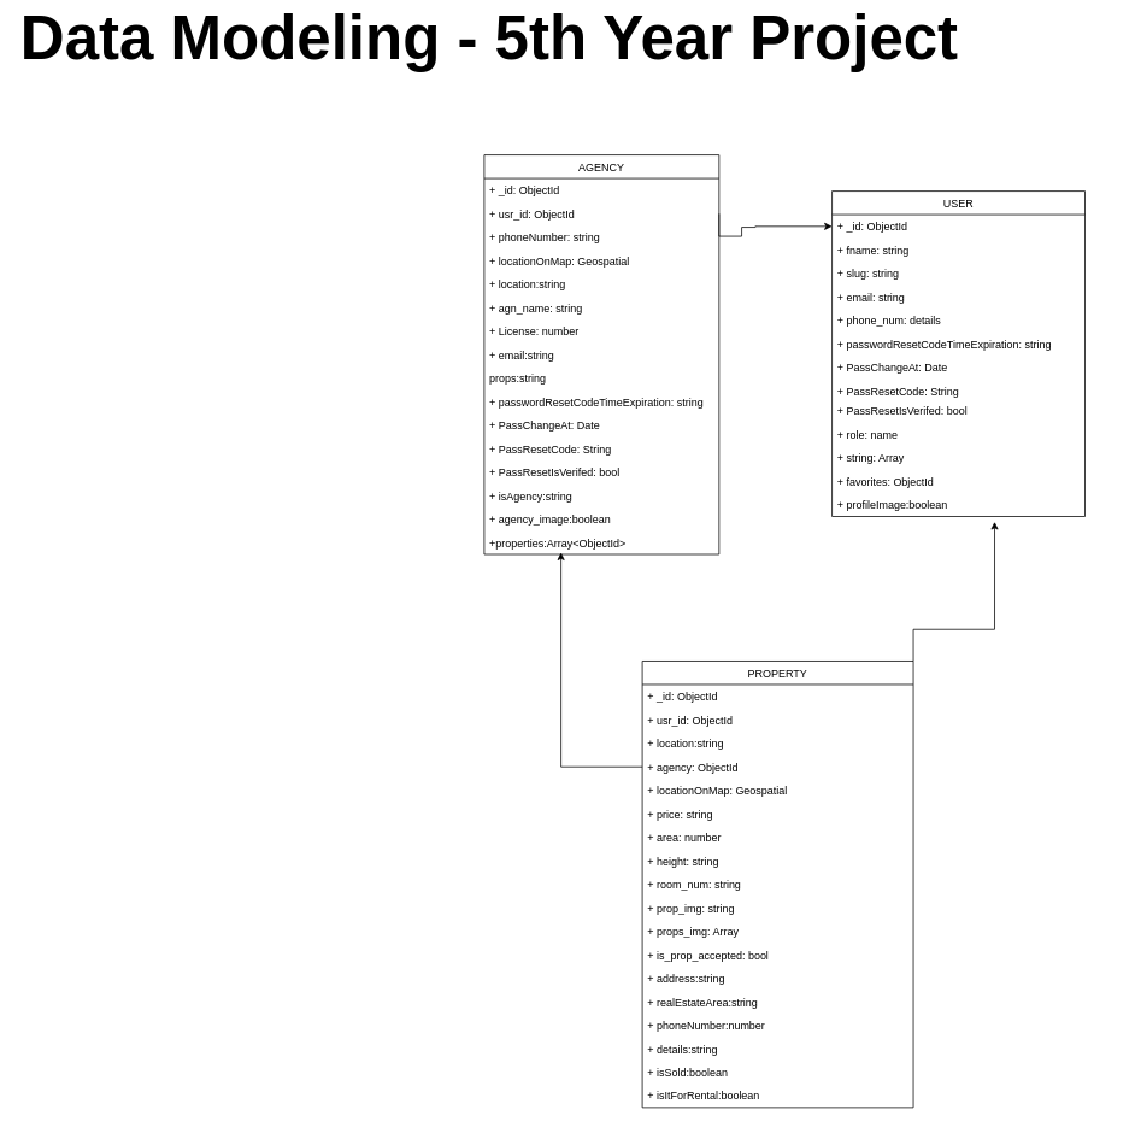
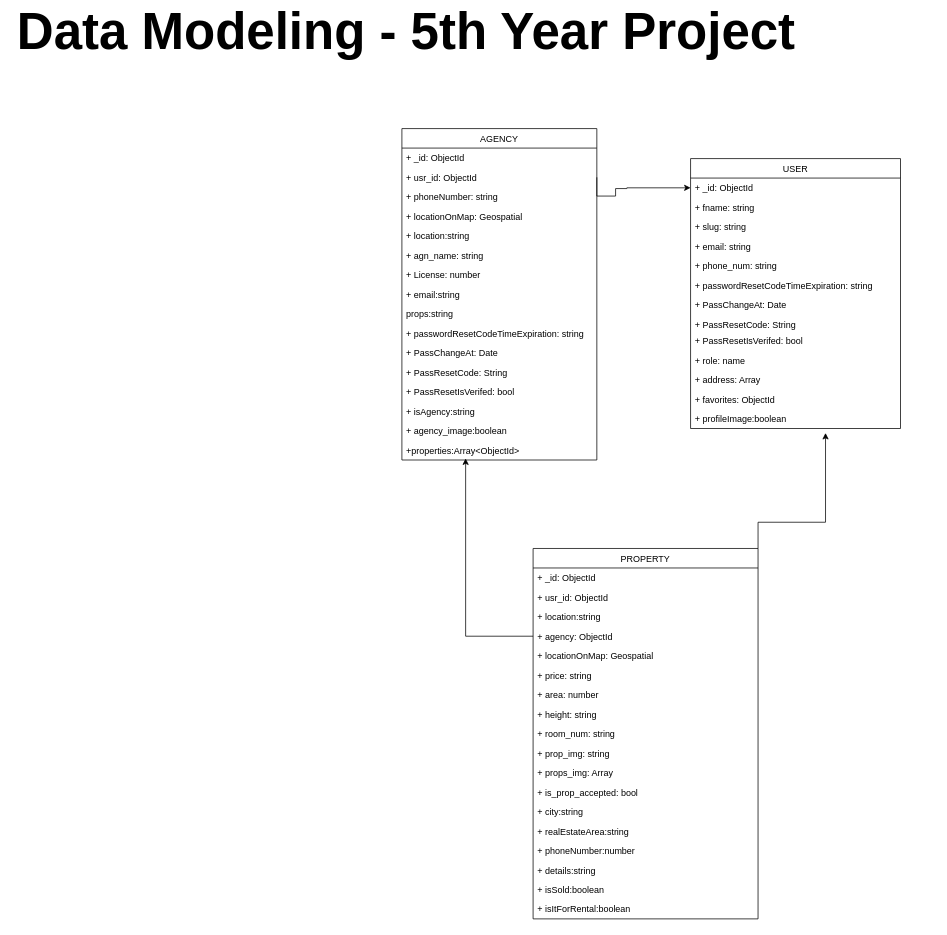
- <mxCell id="7" value="+ phone_num: details" style="text;strokeColor=none;fillColor=none;align=left;verticalAlign=top;spacingLeft=4;spacingRight=4;overflow=hidden;rotatable=0;points=[[0,0.5],[1,0.5]];portConstraint=eastwest;" parent="2" vertex="1"><mxGeometry y="130" width="280" height="26" as="geometry" /></mxCell>
+ <mxCell id="7" value="+ phone_num: string" style="text;strokeColor=none;fillColor=none;align=left;verticalAlign=top;spacingLeft=4;spacingRight=4;overflow=hidden;rotatable=0;points=[[0,0.5],[1,0.5]];portConstraint=eastwest;" parent="2" vertex="1"><mxGeometry y="130" width="280" height="26" as="geometry" /></mxCell>
- <mxCell id="13" value="+ string: Array" style="text;strokeColor=none;fillColor=none;align=left;verticalAlign=top;spacingLeft=4;spacingRight=4;overflow=hidden;rotatable=0;points=[[0,0.5],[1,0.5]];portConstraint=eastwest;" parent="2" vertex="1"><mxGeometry y="282" width="280" height="26" as="geometry" /></mxCell>
+ <mxCell id="13" value="+ address: Array" style="text;strokeColor=none;fillColor=none;align=left;verticalAlign=top;spacingLeft=4;spacingRight=4;overflow=hidden;rotatable=0;points=[[0,0.5],[1,0.5]];portConstraint=eastwest;" parent="2" vertex="1"><mxGeometry y="282" width="280" height="26" as="geometry" /></mxCell>
- <mxCell id="46" value="+ address:string" style="text;strokeColor=none;fillColor=none;align=left;verticalAlign=top;spacingLeft=4;spacingRight=4;overflow=hidden;rotatable=0;points=[[0,0.5],[1,0.5]];portConstraint=eastwest;shadow=0;" parent="33" vertex="1"><mxGeometry y="338" width="300" height="26" as="geometry" /></mxCell>
+ <mxCell id="46" value="+ city:string" style="text;strokeColor=none;fillColor=none;align=left;verticalAlign=top;spacingLeft=4;spacingRight=4;overflow=hidden;rotatable=0;points=[[0,0.5],[1,0.5]];portConstraint=eastwest;shadow=0;" parent="33" vertex="1"><mxGeometry y="338" width="300" height="26" as="geometry" /></mxCell>
